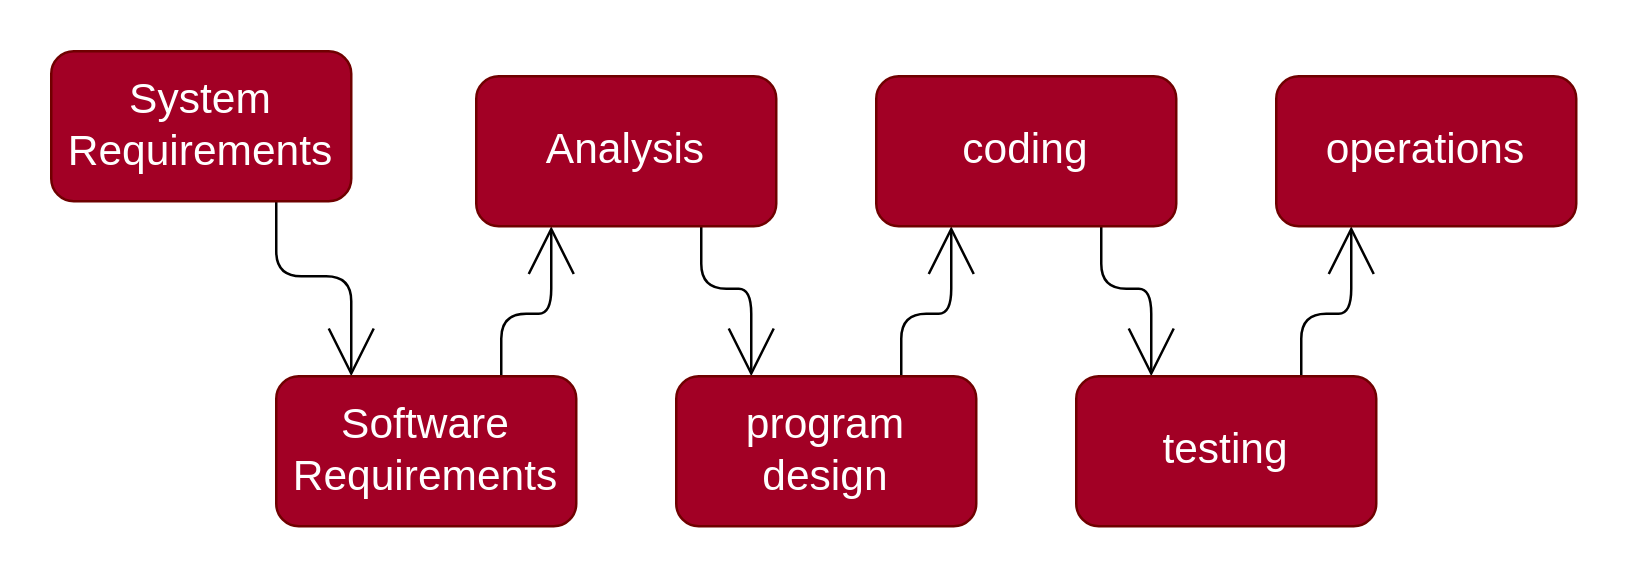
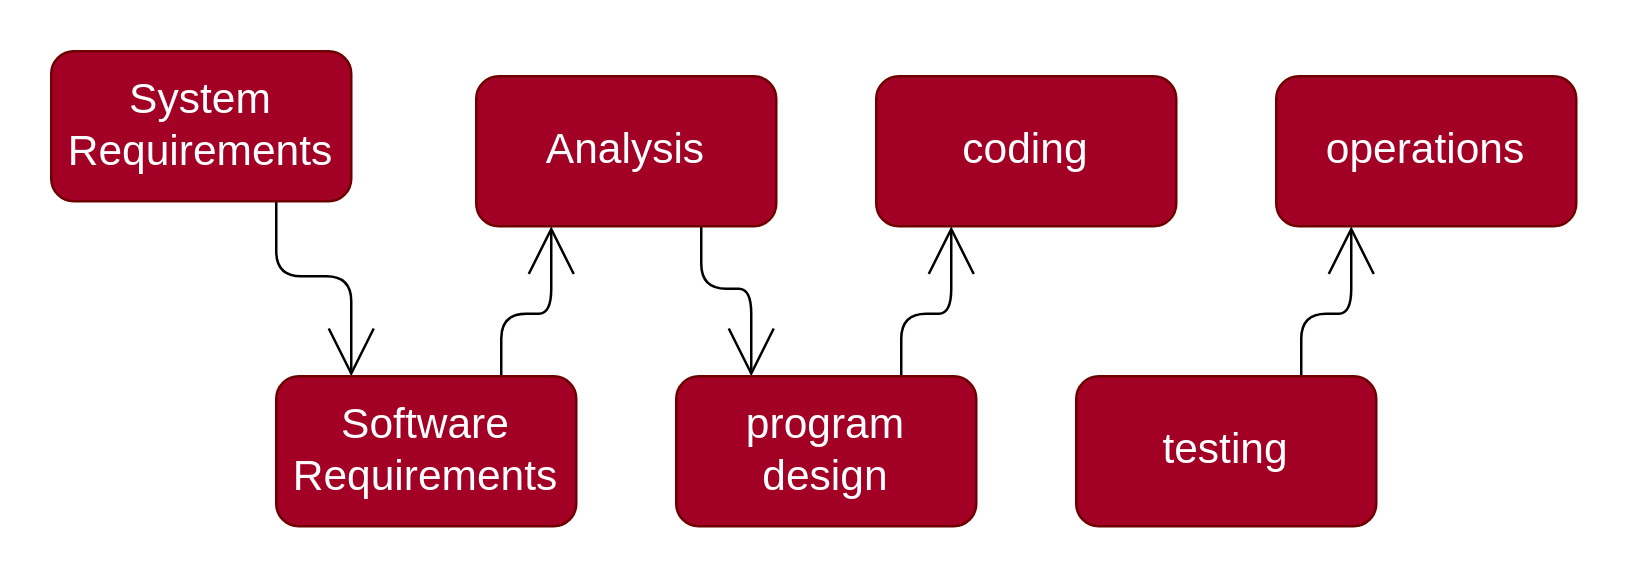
- <mxCell id="10" style="edgeStyle=orthogonalEdgeStyle;rounded=1;orthogonalLoop=1;jettySize=auto;html=1;exitX=0.75;exitY=1;exitDx=0;exitDy=0;entryX=0.25;entryY=0;entryDx=0;entryDy=0;endArrow=open;endFill=0;endSize=17;strokeColor=#000000;" edge="1" parent="1" source="11" target="13"><mxGeometry relative="1" as="geometry" /></mxCell>
